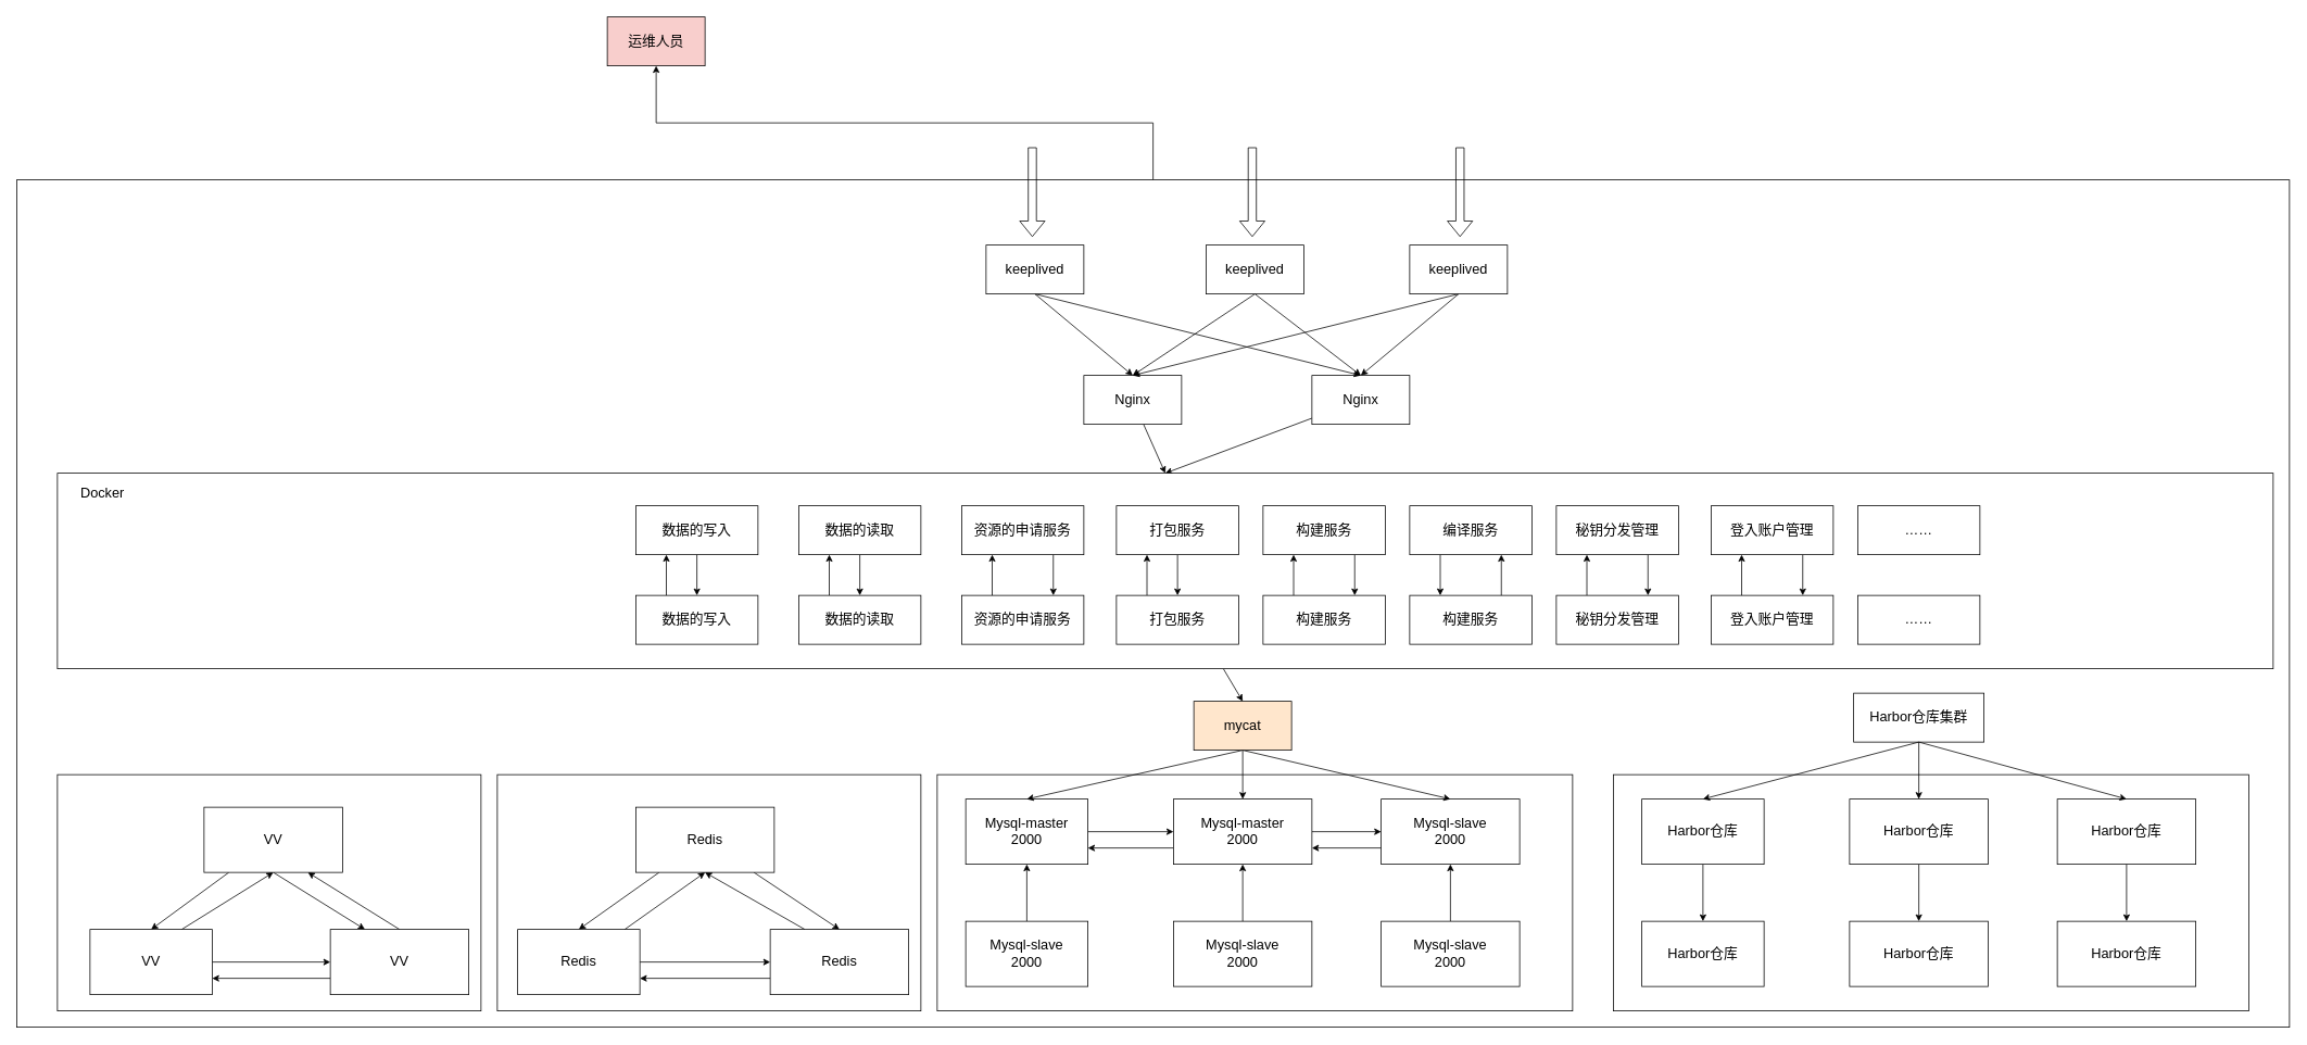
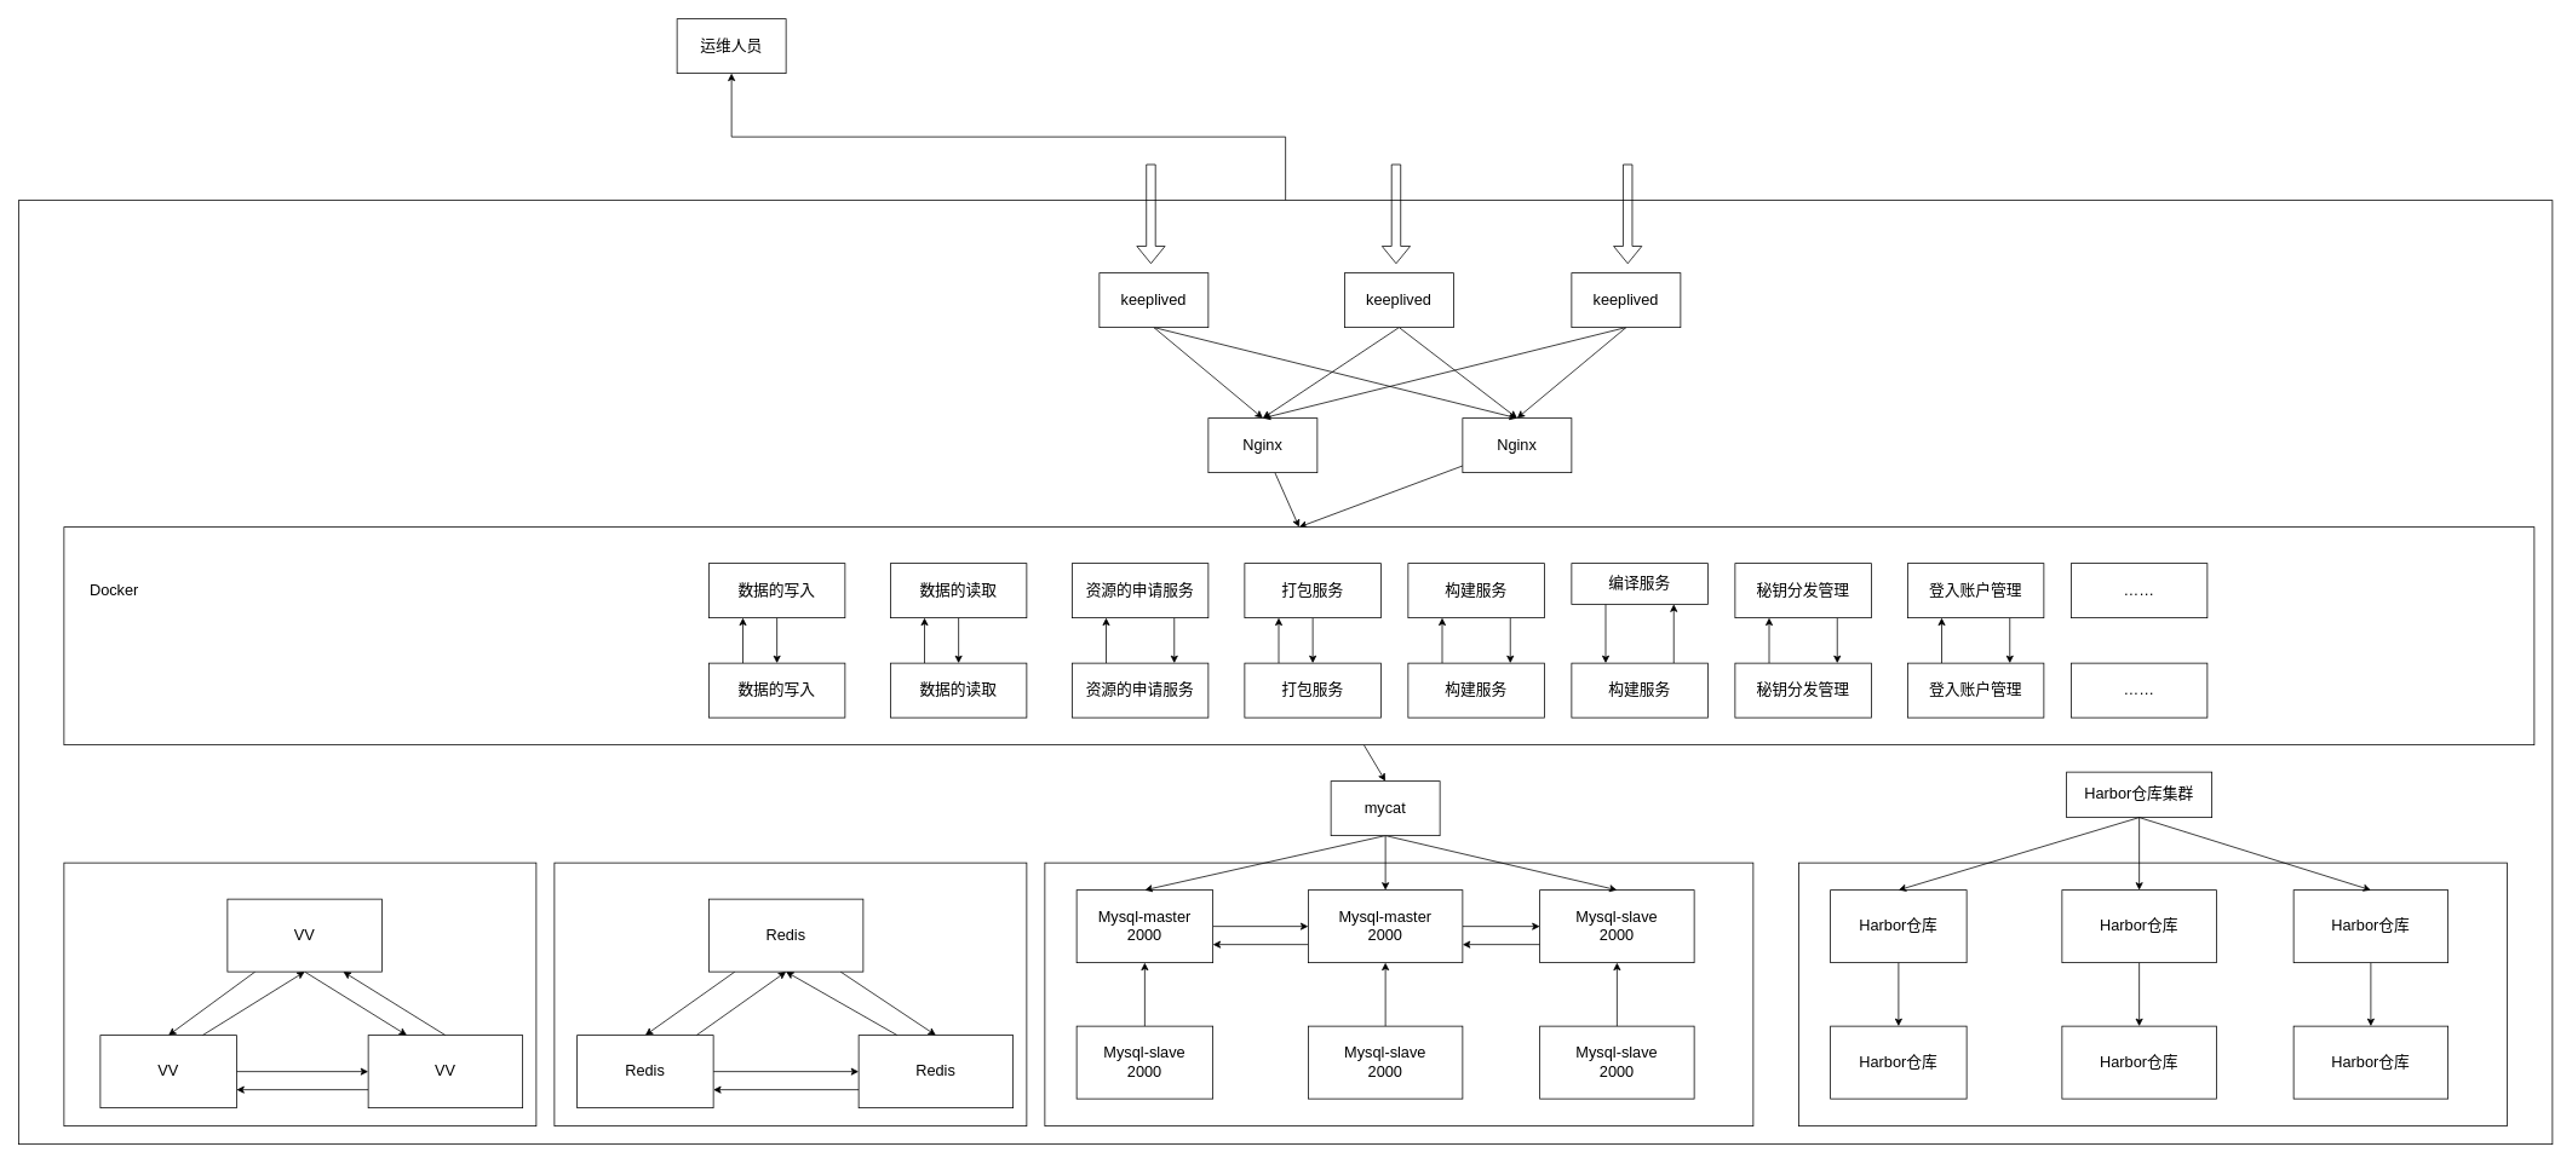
- <mxCell id="49" value="运维人员" style="whiteSpace=wrap;html=1;fontSize=17;rounded=0;fillColor=#f8cecc;" parent="1" vertex="1"><mxGeometry x="745" y="20" width="120" height="60" as="geometry" /></mxCell>
+ <mxCell id="49" value="运维人员" style="whiteSpace=wrap;html=1;fontSize=17;rounded=0;" parent="1" vertex="1"><mxGeometry x="745" y="20" width="120" height="60" as="geometry" /></mxCell>
- <mxCell id="53" value="Docker" style="text;html=1;align=center;verticalAlign=middle;resizable=0;points=[];autosize=1;strokeColor=none;fillColor=none;fontSize=17;" parent="1" vertex="1"><mxGeometry x="90" y="590" width="70" height="30" as="geometry" /></mxCell>
+ <mxCell id="53" value="Docker" style="text;html=1;align=center;verticalAlign=middle;resizable=0;points=[];autosize=1;strokeColor=none;fillColor=none;fontSize=17;" parent="1" vertex="1"><mxGeometry x="90" y="635" width="70" height="30" as="geometry" /></mxCell>
- <mxCell id="63" value="编译服务" style="rounded=0;whiteSpace=wrap;html=1;fontSize=17;" parent="1" vertex="1"><mxGeometry x="1730" y="620" width="150" height="60" as="geometry" /></mxCell>
+ <mxCell id="63" value="编译服务" style="rounded=0;whiteSpace=wrap;html=1;fontSize=17;" parent="1" vertex="1"><mxGeometry x="1730" y="620" width="150" height="45" as="geometry" /></mxCell>
- <mxCell id="76" value="Harbor仓库集群" style="rounded=0;whiteSpace=wrap;html=1;fontSize=17;" parent="1" vertex="1"><mxGeometry x="2275" y="850" width="160" height="60" as="geometry" /></mxCell>
+ <mxCell id="76" value="Harbor仓库集群" style="rounded=0;whiteSpace=wrap;html=1;fontSize=17;" parent="1" vertex="1"><mxGeometry x="2275" y="850" width="160" height="50" as="geometry" /></mxCell>
- <mxCell id="42" value="mycat" style="rounded=0;whiteSpace=wrap;html=1;fontSize=17;fillColor=#ffe6cc;" parent="1" vertex="1"><mxGeometry x="1465" y="860" width="120" height="60" as="geometry" /></mxCell>
+ <mxCell id="42" value="mycat" style="rounded=0;whiteSpace=wrap;html=1;fontSize=17;" parent="1" vertex="1"><mxGeometry x="1465" y="860" width="120" height="60" as="geometry" /></mxCell>
